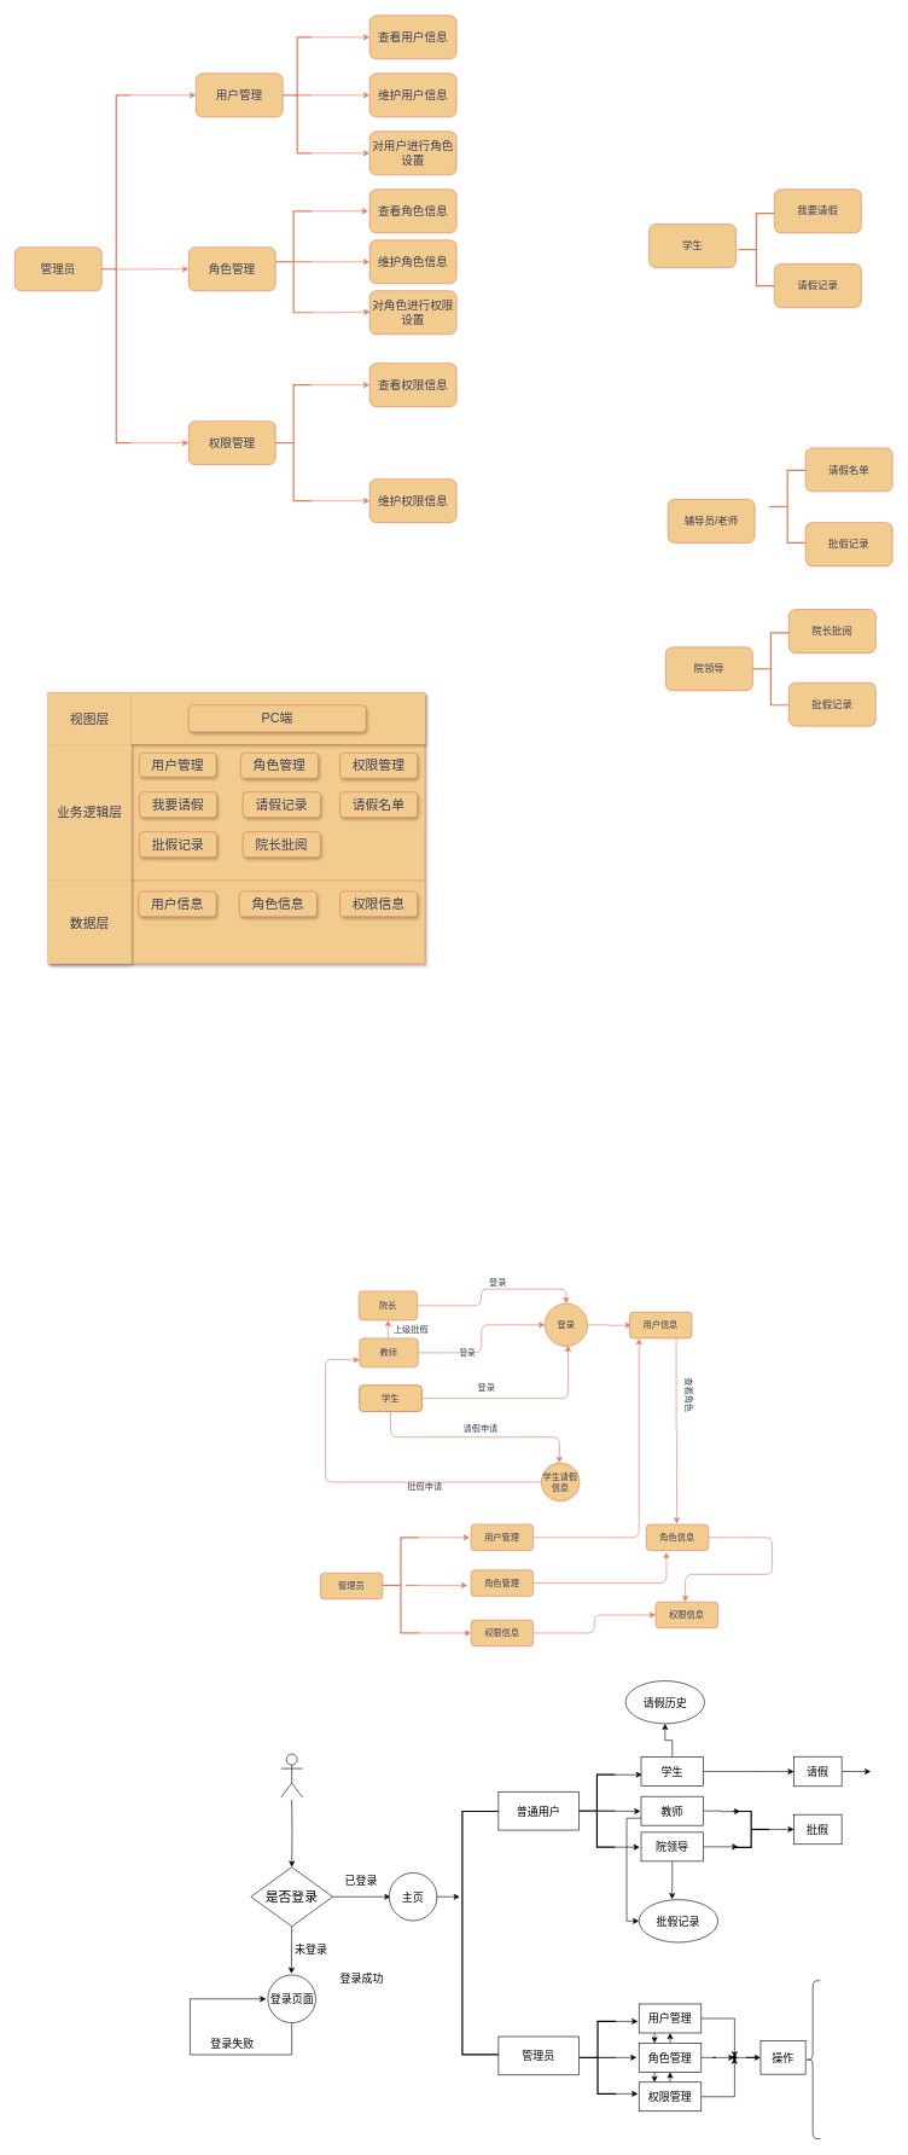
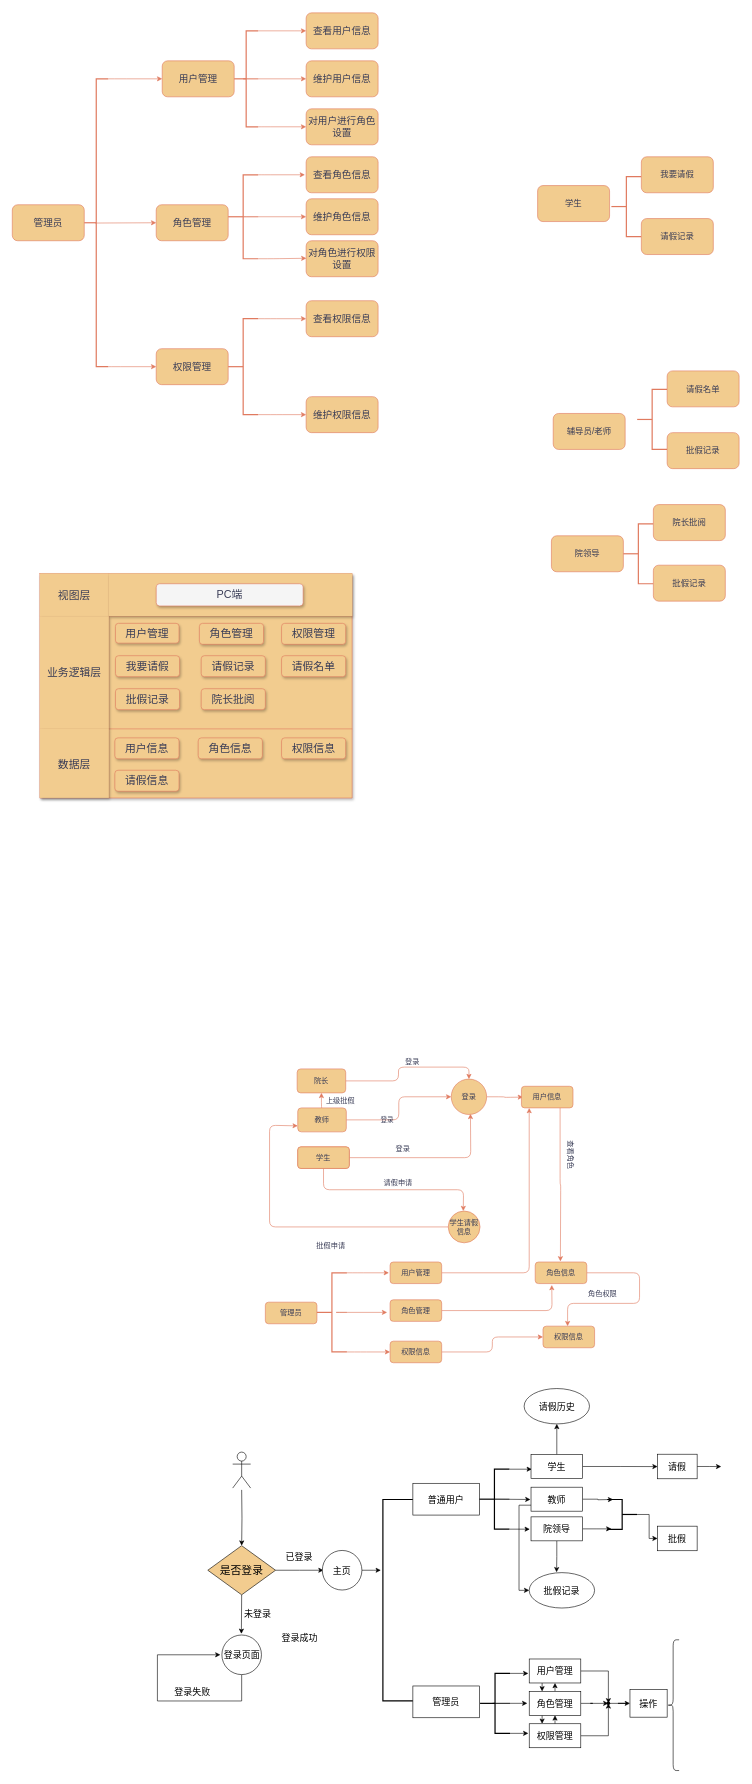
- <mxCell id="51" value="PC端" style="rounded=1;whiteSpace=wrap;html=1;shadow=1;fontSize=18;labelBackgroundColor=none;fillColor=#F2CC8F;strokeColor=#E07A5F;fontColor=#393C56;" parent="1" vertex="1"><mxGeometry x="260" y="972" width="245" height="37" as="geometry" /></mxCell>
+ <mxCell id="51" value="PC端" style="rounded=1;whiteSpace=wrap;html=1;shadow=1;fontSize=18;labelBackgroundColor=none;fillColor=#f5f5f5;strokeColor=#E07A5F;fontColor=#393C56;" parent="1" vertex="1"><mxGeometry x="260" y="972" width="245" height="37" as="geometry" /></mxCell>
+ <mxCell id="63" value="请假信息" style="rounded=1;whiteSpace=wrap;html=1;shadow=1;fontSize=18;labelBackgroundColor=none;fillColor=#F2CC8F;strokeColor=#E07A5F;fontColor=#393C56;" parent="1" vertex="1"><mxGeometry x="191" y="1283" width="107" height="35" as="geometry" /></mxCell>
- <mxCell id="77" value="批假申请" style="text;html=1;align=center;verticalAlign=middle;resizable=0;points=[];autosize=1;strokeColor=none;fillColor=none;labelBackgroundColor=none;rounded=1;fontColor=#393C56;" parent="1" vertex="1"><mxGeometry x="553" y="2038" width="66" height="26" as="geometry" /></mxCell>
+ <mxCell id="77" value="批假申请" style="text;html=1;align=center;verticalAlign=middle;resizable=0;points=[];autosize=1;strokeColor=none;fillColor=none;labelBackgroundColor=none;rounded=1;fontColor=#393C56;" parent="1" vertex="1"><mxGeometry x="518" y="2063" width="66" height="26" as="geometry" /></mxCell>
+ <mxCell id="84" value="角色权限" style="text;html=1;align=center;verticalAlign=middle;resizable=0;points=[];autosize=1;strokeColor=none;fillColor=none;labelBackgroundColor=none;rounded=1;fontColor=#393C56;" parent="1" vertex="1"><mxGeometry x="971" y="2144" width="66" height="26" as="geometry" /></mxCell>
- <mxCell id="130" value="请假历史" style="ellipse;whiteSpace=wrap;html=1;fontSize=15;" vertex="1" parent="1"><mxGeometry x="863.5" y="2319" width="109" height="59" as="geometry" /></mxCell>
+ <mxCell id="130" value="请假历史" style="ellipse;whiteSpace=wrap;html=1;fontSize=15;" vertex="1" parent="1"><mxGeometry x="873.5" y="2314" width="109" height="59" as="geometry" /></mxCell>
- <mxCell id="136" value="批假" style="rounded=0;whiteSpace=wrap;html=1;fontSize=15;" vertex="1" parent="1"><mxGeometry x="1096" y="2503.5" width="66" height="41" as="geometry" /></mxCell>
+ <mxCell id="136" value="批假" style="rounded=0;whiteSpace=wrap;html=1;fontSize=15;" vertex="1" parent="1"><mxGeometry x="1096" y="2543.5" width="66" height="41" as="geometry" /></mxCell>
- <mxCell id="104" value="是否登录" style="rhombus;whiteSpace=wrap;html=1;fontSize=18;direction=west;" vertex="1" parent="1"><mxGeometry x="346" y="2576" width="113" height="82" as="geometry" /></mxCell>
+ <mxCell id="104" value="是否登录" style="rhombus;whiteSpace=wrap;html=1;fontSize=18;direction=west;fillColor=#f2cc8f;" vertex="1" parent="1"><mxGeometry x="346" y="2576" width="113" height="82" as="geometry" /></mxCell>
